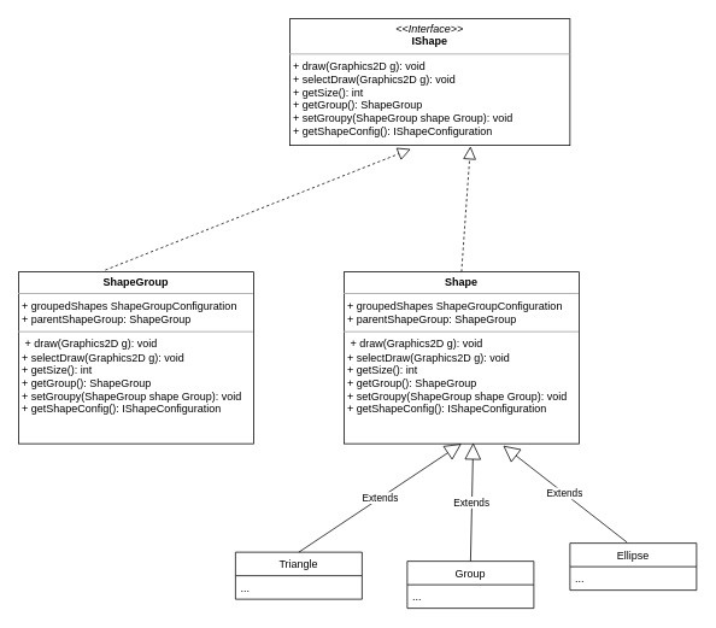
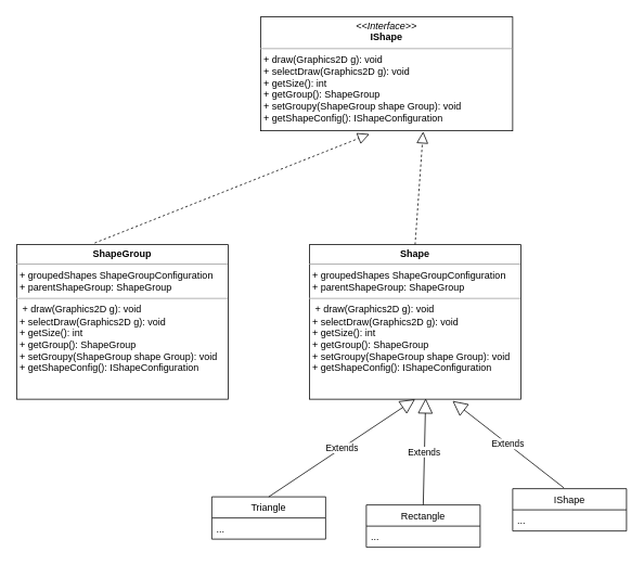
- <mxCell id="7" value="Ellipse" style="swimlane;fontStyle=0;childLayout=stackLayout;horizontal=1;startSize=26;fillColor=none;horizontalStack=0;resizeParent=1;resizeParentMax=0;resizeLast=0;collapsible=1;marginBottom=0;" vertex="1" parent="1"><mxGeometry x="630" y="600" width="140" height="52" as="geometry" /></mxCell>
+ <mxCell id="7" value="IShape" style="swimlane;fontStyle=0;childLayout=stackLayout;horizontal=1;startSize=26;fillColor=none;horizontalStack=0;resizeParent=1;resizeParentMax=0;resizeLast=0;collapsible=1;marginBottom=0;" vertex="1" parent="1"><mxGeometry x="630" y="600" width="140" height="52" as="geometry" /></mxCell>
- <mxCell id="9" value="Group" style="swimlane;fontStyle=0;childLayout=stackLayout;horizontal=1;startSize=26;fillColor=none;horizontalStack=0;resizeParent=1;resizeParentMax=0;resizeLast=0;collapsible=1;marginBottom=0;" vertex="1" parent="1"><mxGeometry x="450" y="620" width="140" height="52" as="geometry" /></mxCell>
+ <mxCell id="9" value="Rectangle" style="swimlane;fontStyle=0;childLayout=stackLayout;horizontal=1;startSize=26;fillColor=none;horizontalStack=0;resizeParent=1;resizeParentMax=0;resizeLast=0;collapsible=1;marginBottom=0;" vertex="1" parent="1"><mxGeometry x="450" y="620" width="140" height="52" as="geometry" /></mxCell>
